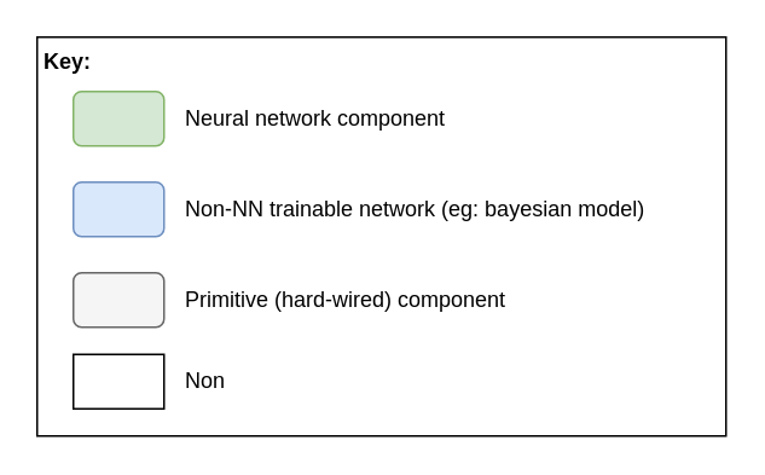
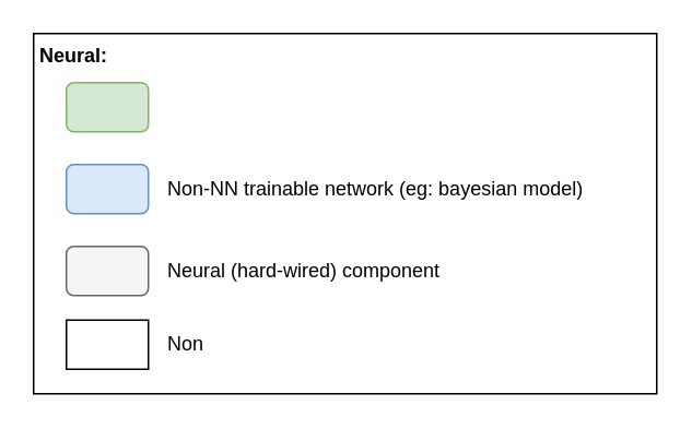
- <mxCell id="2" value="Key:" style="rounded=0;whiteSpace=wrap;html=1;fillColor=#FFFFFF;gradientColor=none;fontSize=12;fontStyle=1;align=left;verticalAlign=top;spacingLeft=2;spacingRight=2;" vertex="1" parent="1"><mxGeometry x="20" y="20" width="380" height="220" as="geometry" /></mxCell>
+ <mxCell id="2" value="Neural:" style="rounded=0;whiteSpace=wrap;html=1;fillColor=#FFFFFF;gradientColor=none;fontSize=12;fontStyle=1;align=left;verticalAlign=top;spacingLeft=2;spacingRight=2;" vertex="1" parent="1"><mxGeometry x="20" y="20" width="380" height="220" as="geometry" /></mxCell>
- <mxCell id="7" value="Neural network component" style="text;html=1;strokeColor=none;fillColor=none;align=left;verticalAlign=middle;whiteSpace=wrap;rounded=0;fontSize=12;" vertex="1" parent="1"><mxGeometry x="100" y="55" width="220" height="20" as="geometry" /></mxCell>
- <mxCell id="6" value="Primitive (hard-wired) component" style="text;html=1;strokeColor=none;fillColor=none;align=left;verticalAlign=middle;whiteSpace=wrap;rounded=0;fontSize=12;" vertex="1" parent="1"><mxGeometry x="100" y="155" width="220" height="20" as="geometry" /></mxCell>
+ <mxCell id="6" value="Neural (hard-wired) component" style="text;html=1;strokeColor=none;fillColor=none;align=left;verticalAlign=middle;whiteSpace=wrap;rounded=0;fontSize=12;" vertex="1" parent="1"><mxGeometry x="100" y="155" width="220" height="20" as="geometry" /></mxCell>
